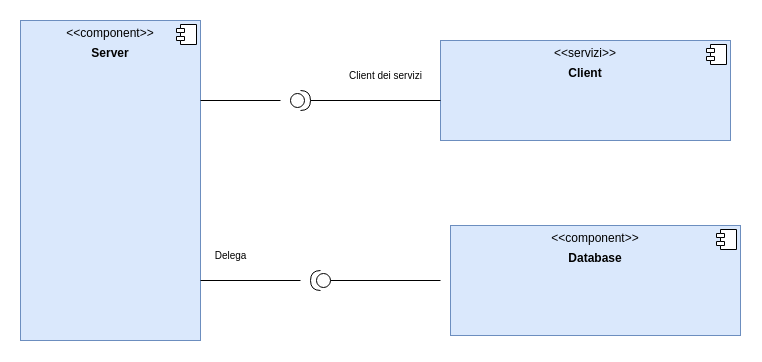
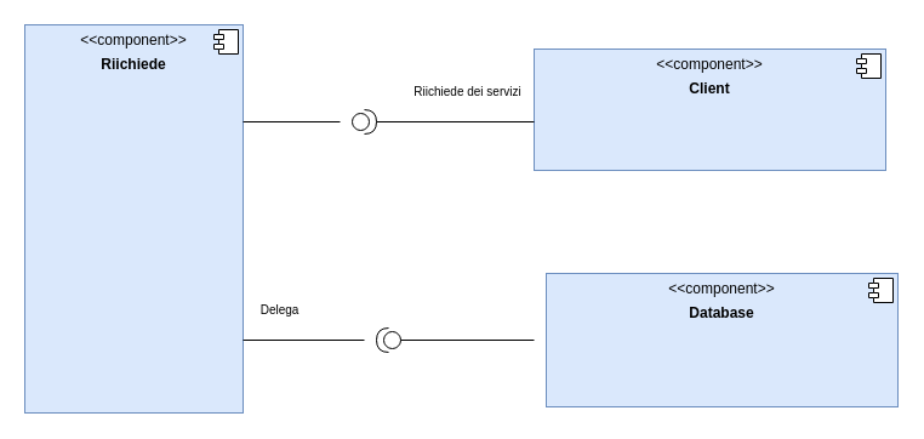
- <mxCell id="2" value="&lt;p style=&quot;margin:0px;margin-top:6px;text-align:center;&quot;&gt;&amp;lt;&amp;lt;component&amp;gt;&amp;gt;&lt;/p&gt;&lt;p style=&quot;margin:0px;margin-top:6px;text-align:center;&quot;&gt;&lt;b&gt;Server&lt;/b&gt;&lt;/p&gt;" style="align=left;overflow=fill;html=1;dropTarget=0;fillColor=#dae8fc;strokeColor=#6c8ebf;" vertex="1" parent="1"><mxGeometry x="20" y="20" width="180" height="320" as="geometry" /></mxCell>
+ <mxCell id="2" value="&lt;p style=&quot;margin:0px;margin-top:6px;text-align:center;&quot;&gt;&amp;lt;&amp;lt;component&amp;gt;&amp;gt;&lt;/p&gt;&lt;p style=&quot;margin:0px;margin-top:6px;text-align:center;&quot;&gt;&lt;b&gt;Riichiede&lt;/b&gt;&lt;/p&gt;" style="align=left;overflow=fill;html=1;dropTarget=0;fillColor=#dae8fc;strokeColor=#6c8ebf;" vertex="1" parent="1"><mxGeometry x="20" y="20" width="180" height="320" as="geometry" /></mxCell>
- <mxCell id="4" value="&lt;p style=&quot;margin:0px;margin-top:6px;text-align:center;&quot;&gt;&amp;lt;&amp;lt;servizi&amp;gt;&amp;gt;&lt;/p&gt;&lt;p style=&quot;margin:0px;margin-top:6px;text-align:center;&quot;&gt;&lt;b&gt;Client&lt;/b&gt;&lt;/p&gt;" style="align=left;overflow=fill;html=1;dropTarget=0;fillColor=#dae8fc;strokeColor=#6c8ebf;" vertex="1" parent="1"><mxGeometry x="440" y="40" width="290" height="100" as="geometry" /></mxCell>
+ <mxCell id="4" value="&lt;p style=&quot;margin:0px;margin-top:6px;text-align:center;&quot;&gt;&amp;lt;&amp;lt;component&amp;gt;&amp;gt;&lt;/p&gt;&lt;p style=&quot;margin:0px;margin-top:6px;text-align:center;&quot;&gt;&lt;b&gt;Client&lt;/b&gt;&lt;/p&gt;" style="align=left;overflow=fill;html=1;dropTarget=0;fillColor=#dae8fc;strokeColor=#6c8ebf;" vertex="1" parent="1"><mxGeometry x="440" y="40" width="290" height="100" as="geometry" /></mxCell>
- <mxCell id="14" value="&lt;font style=&quot;font-size: 10px;&quot;&gt;Client dei servizi&lt;/font&gt;" style="text;html=1;align=center;verticalAlign=middle;resizable=0;points=[];autosize=1;strokeColor=none;fillColor=none;" vertex="1" parent="1"><mxGeometry x="330" y="60" width="110" height="30" as="geometry" /></mxCell>
+ <mxCell id="14" value="&lt;font style=&quot;font-size: 10px;&quot;&gt;Riichiede dei servizi&lt;/font&gt;" style="text;html=1;align=center;verticalAlign=middle;resizable=0;points=[];autosize=1;strokeColor=none;fillColor=none;" vertex="1" parent="1"><mxGeometry x="330" y="60" width="110" height="30" as="geometry" /></mxCell>
